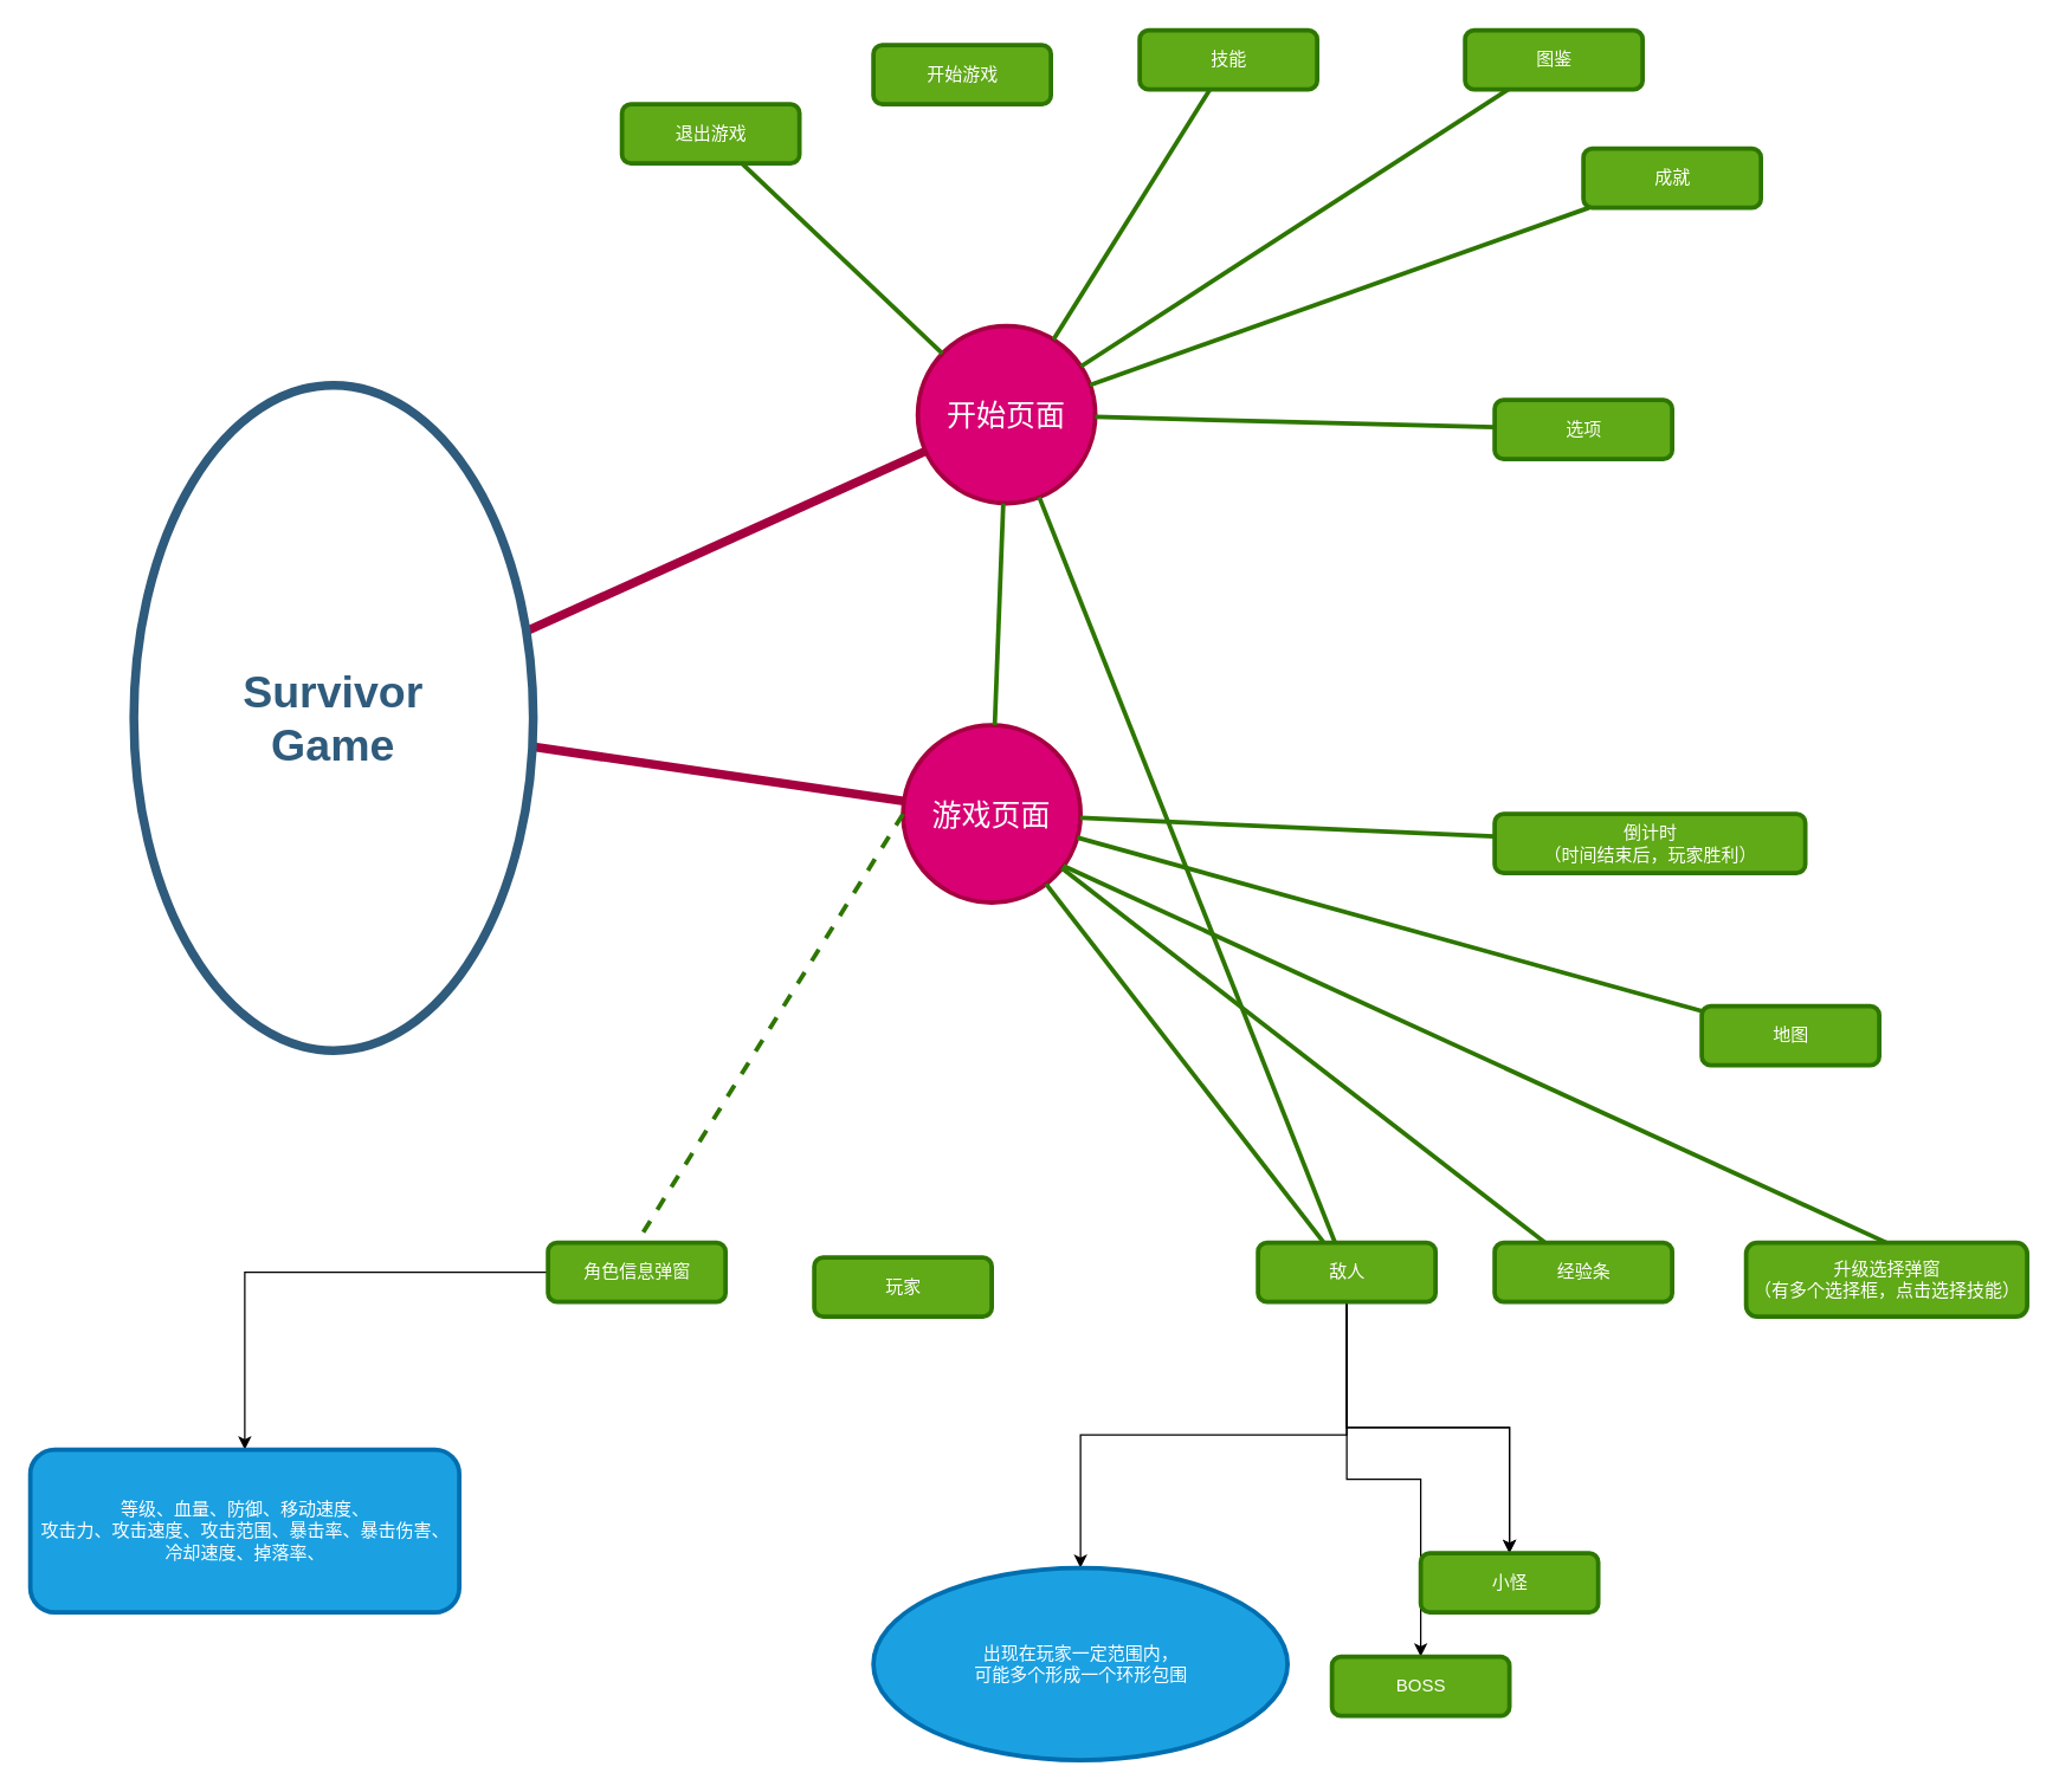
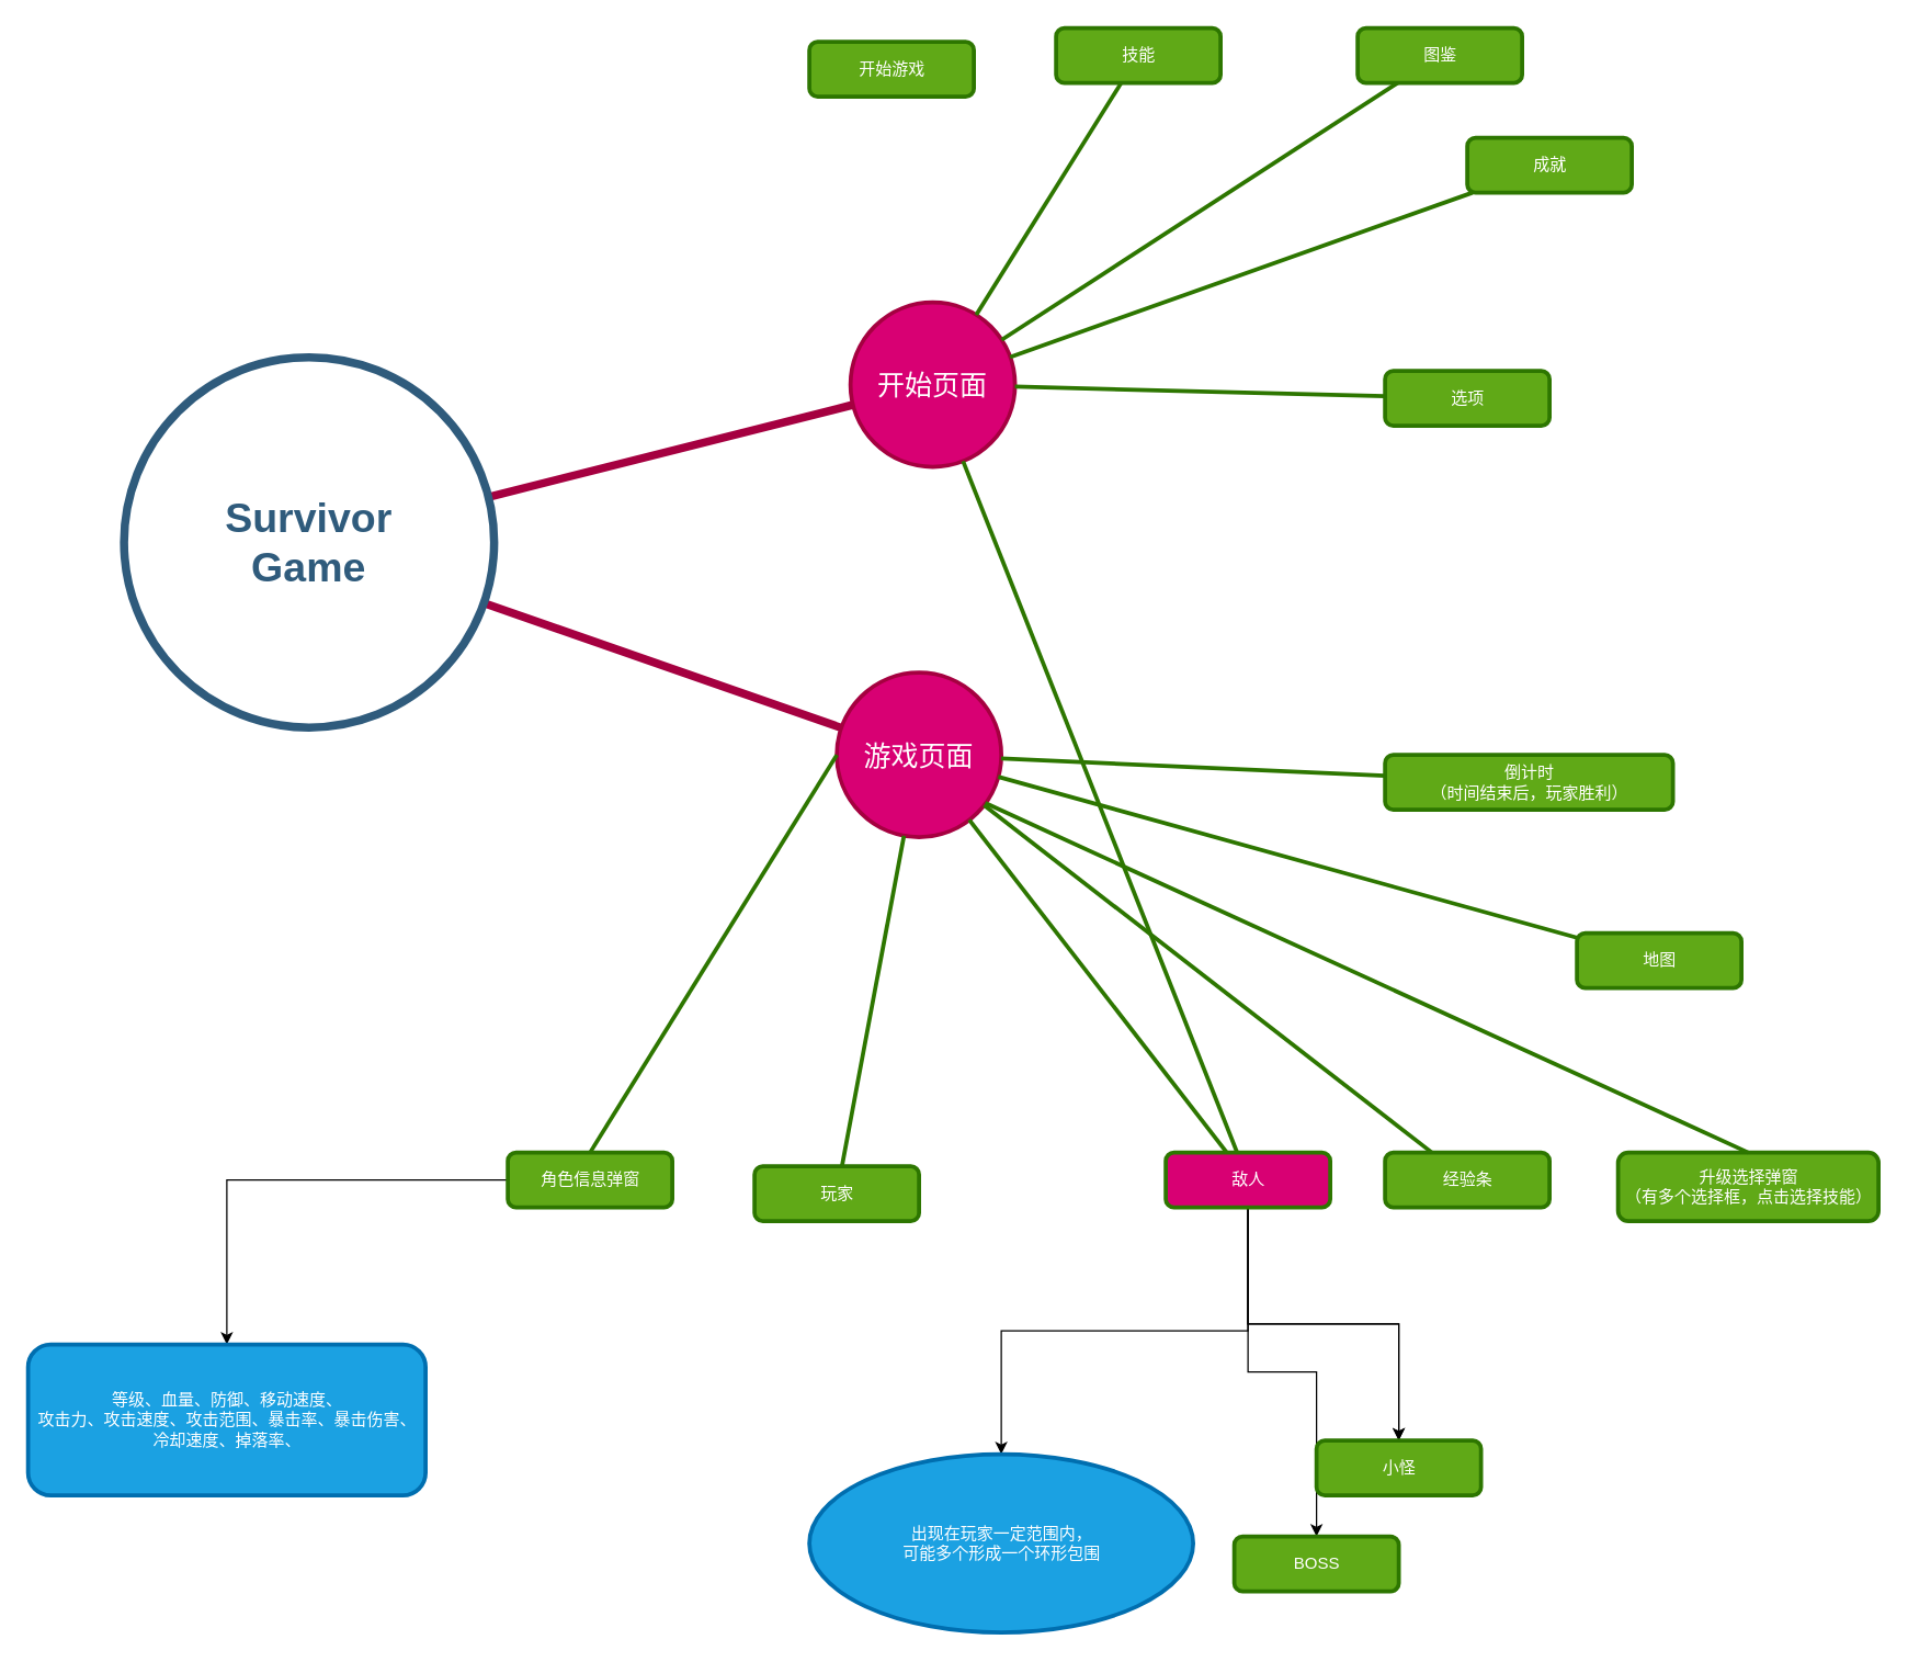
- <mxCell id="11" value="退出游戏" style="rounded=1;fillColor=#60a917;strokeColor=#2D7600;strokeWidth=3;shadow=0;html=1;fontColor=#ffffff;" parent="1" vertex="1"><mxGeometry x="420" y="70" width="120" height="40" as="geometry" /></mxCell>
- <mxCell id="17" value="" style="edgeStyle=none;endArrow=none;strokeWidth=3;strokeColor=#2D7600;html=1;fillColor=#60a917;" parent="1" source="2" target="11" edge="1"><mxGeometry x="-24" y="196.5" width="100" height="100" as="geometry"><mxPoint x="-1089" y="-660" as="sourcePoint" /><mxPoint x="-989" y="-760" as="targetPoint" /></mxGeometry></mxCell>
- <mxCell id="30" value="" style="edgeStyle=none;endArrow=none;strokeWidth=3;strokeColor=#2D7600;html=1;fillColor=#60a917;" parent="1" source="3" target="2" edge="1"><mxGeometry x="251" y="-103.5" width="100" height="100" as="geometry"><mxPoint x="-124" y="-844" as="sourcePoint" /><mxPoint x="-24" y="-944" as="targetPoint" /></mxGeometry></mxCell>
+ <mxCell id="30" value="" style="edgeStyle=none;endArrow=none;strokeWidth=3;strokeColor=#2D7600;html=1;fillColor=#60a917;" parent="1" source="3" target="18" edge="1"><mxGeometry x="251" y="-103.5" width="100" height="100" as="geometry"><mxPoint x="-124" y="-844" as="sourcePoint" /><mxPoint x="-24" y="-944" as="targetPoint" /></mxGeometry></mxCell>
- <mxCell id="31" value="Survivor&lt;br&gt;Game" style="ellipse;whiteSpace=wrap;html=1;shadow=0;fontFamily=Helvetica;fontSize=30;fontColor=#2F5B7C;align=center;strokeColor=#2F5B7C;strokeWidth=6;fillColor=#FFFFFF;fontStyle=1;gradientColor=none;" parent="1" vertex="1"><mxGeometry x="90" y="260" width="270" height="450" as="geometry" /></mxCell>
+ <mxCell id="31" value="Survivor&lt;br&gt;Game" style="ellipse;whiteSpace=wrap;html=1;shadow=0;fontFamily=Helvetica;fontSize=30;fontColor=#2F5B7C;align=center;strokeColor=#2F5B7C;strokeWidth=6;fillColor=#FFFFFF;fontStyle=1;gradientColor=none;" parent="1" vertex="1"><mxGeometry x="90" y="260" width="270" height="270" as="geometry" /></mxCell>
- <mxCell id="37" value="" style="edgeStyle=none;endArrow=none;strokeWidth=3;strokeColor=#2D7600;html=1;entryX=0.5;entryY=0;entryDx=0;entryDy=0;exitX=0;exitY=0.5;exitDx=0;exitDy=0;fillColor=#60a917;dashed=1;" edge="1" parent="1" source="3" target="36"><mxGeometry x="251" y="-103.5" width="100" height="100" as="geometry"><mxPoint x="1445" y="446" as="sourcePoint" /><mxPoint x="1526" y="540" as="targetPoint" /></mxGeometry></mxCell>
+ <mxCell id="37" value="" style="edgeStyle=none;endArrow=none;strokeWidth=3;strokeColor=#2D7600;html=1;entryX=0.5;entryY=0;entryDx=0;entryDy=0;exitX=0;exitY=0.5;exitDx=0;exitDy=0;fillColor=#60a917;" edge="1" parent="1" source="3" target="36"><mxGeometry x="251" y="-103.5" width="100" height="100" as="geometry"><mxPoint x="1445" y="446" as="sourcePoint" /><mxPoint x="1526" y="540" as="targetPoint" /></mxGeometry></mxCell>
- <mxCell id="23" value="敌人" style="rounded=1;fillColor=#60a917;strokeColor=#2D7600;strokeWidth=3;shadow=0;html=1;fontColor=#ffffff;" parent="1" vertex="1"><mxGeometry x="850" y="840" width="120" height="40" as="geometry" /></mxCell>
+ <mxCell id="23" value="敌人" style="rounded=1;fillColor=#d80073;strokeColor=#2D7600;strokeWidth=3;shadow=0;html=1;fontColor=#ffffff;" parent="1" vertex="1"><mxGeometry x="850" y="840" width="120" height="40" as="geometry" /></mxCell>
